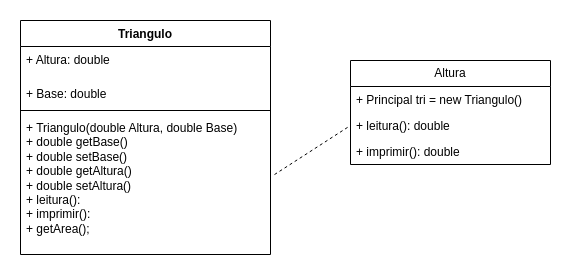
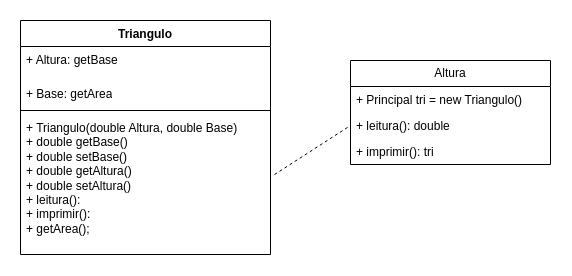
- <mxCell id="3" value="&lt;div&gt;+ Altura: double&lt;/div&gt;" style="text;strokeColor=none;fillColor=none;align=left;verticalAlign=top;spacingLeft=4;spacingRight=4;overflow=hidden;rotatable=0;points=[[0,0.5],[1,0.5]];portConstraint=eastwest;whiteSpace=wrap;html=1;" vertex="1" parent="2"><mxGeometry y="26" width="250" height="34" as="geometry" /></mxCell>
+ <mxCell id="3" value="&lt;div&gt;+ Altura: getBase&lt;/div&gt;" style="text;strokeColor=none;fillColor=none;align=left;verticalAlign=top;spacingLeft=4;spacingRight=4;overflow=hidden;rotatable=0;points=[[0,0.5],[1,0.5]];portConstraint=eastwest;whiteSpace=wrap;html=1;" vertex="1" parent="2"><mxGeometry y="26" width="250" height="34" as="geometry" /></mxCell>
- <mxCell id="4" value="+ Base: double" style="text;strokeColor=none;fillColor=none;align=left;verticalAlign=top;spacingLeft=4;spacingRight=4;overflow=hidden;rotatable=0;points=[[0,0.5],[1,0.5]];portConstraint=eastwest;whiteSpace=wrap;html=1;" vertex="1" parent="2"><mxGeometry y="60" width="250" height="26" as="geometry" /></mxCell>
+ <mxCell id="4" value="+ Base: getArea" style="text;strokeColor=none;fillColor=none;align=left;verticalAlign=top;spacingLeft=4;spacingRight=4;overflow=hidden;rotatable=0;points=[[0,0.5],[1,0.5]];portConstraint=eastwest;whiteSpace=wrap;html=1;" vertex="1" parent="2"><mxGeometry y="60" width="250" height="26" as="geometry" /></mxCell>
- <mxCell id="10" value="+ imprimir(): double" style="text;strokeColor=none;fillColor=none;align=left;verticalAlign=top;spacingLeft=4;spacingRight=4;overflow=hidden;rotatable=0;points=[[0,0.5],[1,0.5]];portConstraint=eastwest;whiteSpace=wrap;html=1;" vertex="1" parent="7"><mxGeometry y="78" width="200" height="26" as="geometry" /></mxCell>
+ <mxCell id="10" value="+ imprimir(): tri" style="text;strokeColor=none;fillColor=none;align=left;verticalAlign=top;spacingLeft=4;spacingRight=4;overflow=hidden;rotatable=0;points=[[0,0.5],[1,0.5]];portConstraint=eastwest;whiteSpace=wrap;html=1;" vertex="1" parent="7"><mxGeometry y="78" width="200" height="26" as="geometry" /></mxCell>
